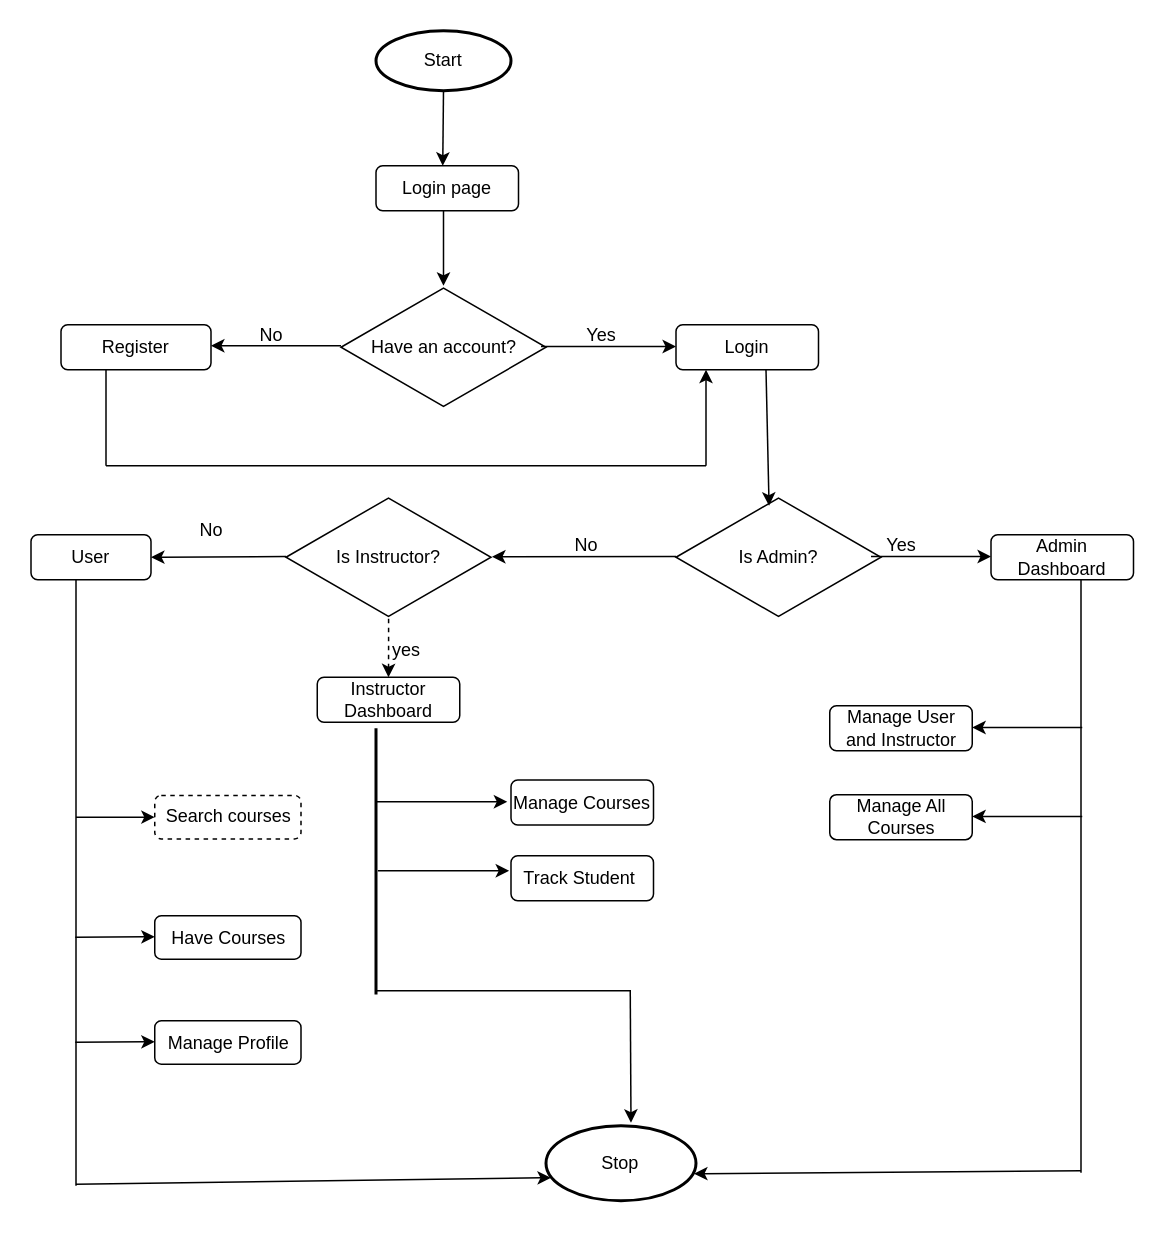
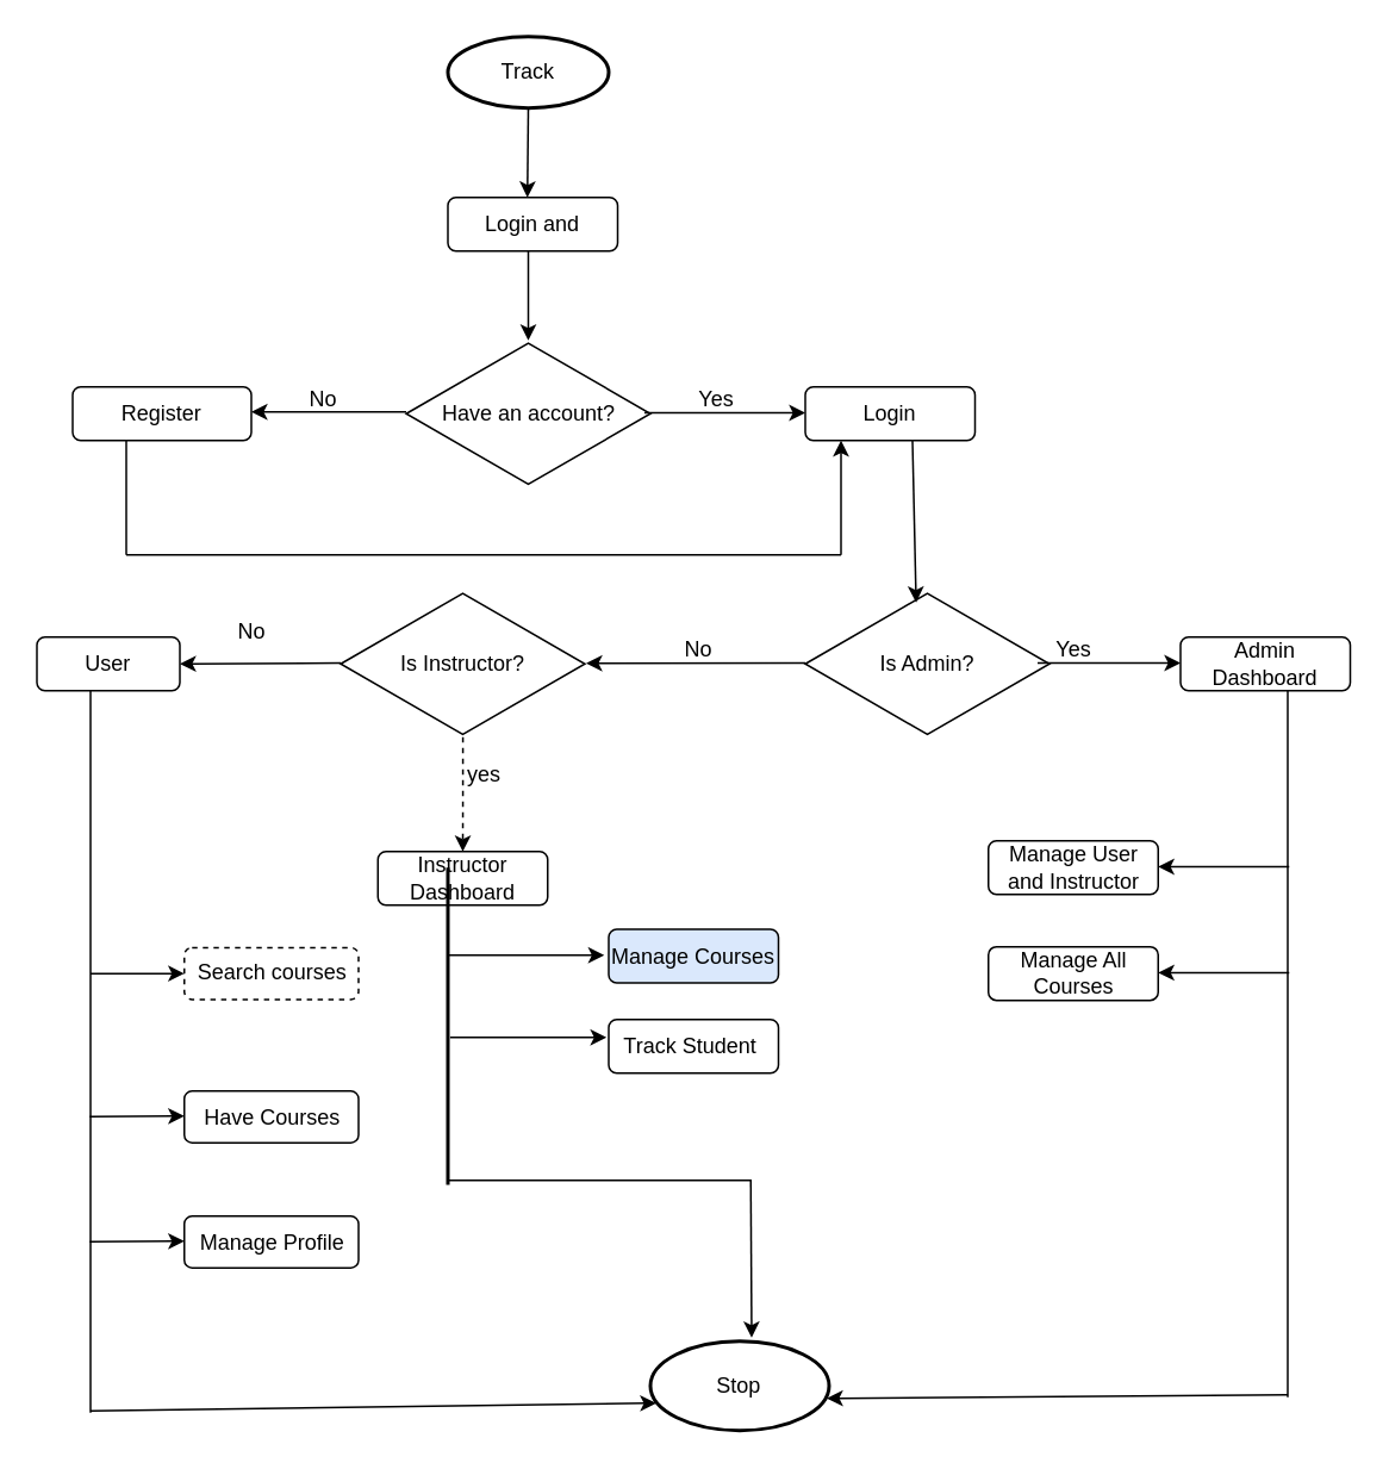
- <mxCell id="2" value="Start" style="strokeWidth=2;html=1;shape=mxgraph.flowchart.start_1;whiteSpace=wrap;" vertex="1" parent="1"><mxGeometry x="250" y="20" width="90" height="40" as="geometry" /></mxCell>
+ <mxCell id="2" value="Track" style="strokeWidth=2;html=1;shape=mxgraph.flowchart.start_1;whiteSpace=wrap;" vertex="1" parent="1"><mxGeometry x="250" y="20" width="90" height="40" as="geometry" /></mxCell>
- <mxCell id="3" value="Login page" style="rounded=1;whiteSpace=wrap;html=1;" vertex="1" parent="1"><mxGeometry x="250" y="110" width="95" height="30" as="geometry" /></mxCell>
+ <mxCell id="3" value="Login and" style="rounded=1;whiteSpace=wrap;html=1;" vertex="1" parent="1"><mxGeometry x="250" y="110" width="95" height="30" as="geometry" /></mxCell>
- <mxCell id="28" value="Instructor Dashboard" style="rounded=1;whiteSpace=wrap;html=1;" vertex="1" parent="1"><mxGeometry x="210.84" y="451" width="95" height="30" as="geometry" /></mxCell>
+ <mxCell id="28" value="Instructor Dashboard" style="rounded=1;whiteSpace=wrap;html=1;" vertex="1" parent="1"><mxGeometry x="210.84" y="476" width="95" height="30" as="geometry" /></mxCell>
- <mxCell id="32" value="Manage Courses" style="rounded=1;whiteSpace=wrap;html=1;" vertex="1" parent="1"><mxGeometry x="340" y="519.5" width="95" height="30" as="geometry" /></mxCell>
+ <mxCell id="32" value="Manage Courses" style="rounded=1;whiteSpace=wrap;html=1;fillColor=#dae8fc;" vertex="1" parent="1"><mxGeometry x="340" y="519.5" width="95" height="30" as="geometry" /></mxCell>
